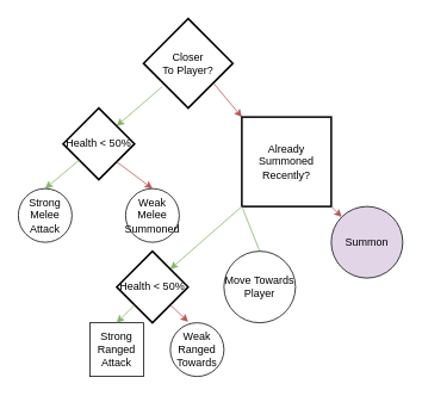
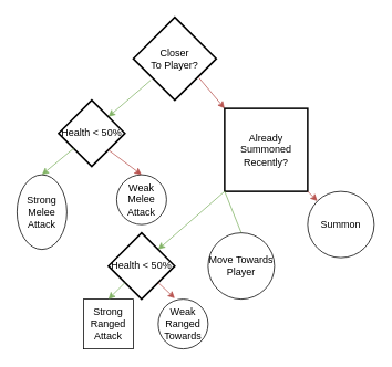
- <mxCell id="16" value="Strong&lt;br&gt;Melee&lt;br&gt;Attack" style="ellipse;whiteSpace=wrap;html=1;" parent="1" vertex="1"><mxGeometry x="20" y="210" width="60" height="60" as="geometry" /></mxCell>
+ <mxCell id="16" value="Strong&lt;br&gt;Melee&lt;br&gt;Attack" style="ellipse;whiteSpace=wrap;html=1;" parent="1" vertex="1"><mxGeometry x="20" y="210" width="60" height="90" as="geometry" /></mxCell>
- <mxCell id="15" value="Weak&lt;br&gt;Melee Summoned" style="ellipse;whiteSpace=wrap;html=1;" parent="1" vertex="1"><mxGeometry x="140" y="210" width="60" height="60" as="geometry" /></mxCell>
+ <mxCell id="15" value="Weak&lt;br&gt;Melee Attack" style="ellipse;whiteSpace=wrap;html=1;" parent="1" vertex="1"><mxGeometry x="140" y="210" width="60" height="60" as="geometry" /></mxCell>
- <mxCell id="8" value="Summon" style="ellipse;whiteSpace=wrap;html=1;fillColor=#e1d5e7;" parent="1" vertex="1"><mxGeometry x="370" y="230" width="80" height="80" as="geometry" /></mxCell>
+ <mxCell id="8" value="Summon" style="ellipse;whiteSpace=wrap;html=1;" parent="1" vertex="1"><mxGeometry x="370" y="230" width="80" height="80" as="geometry" /></mxCell>
